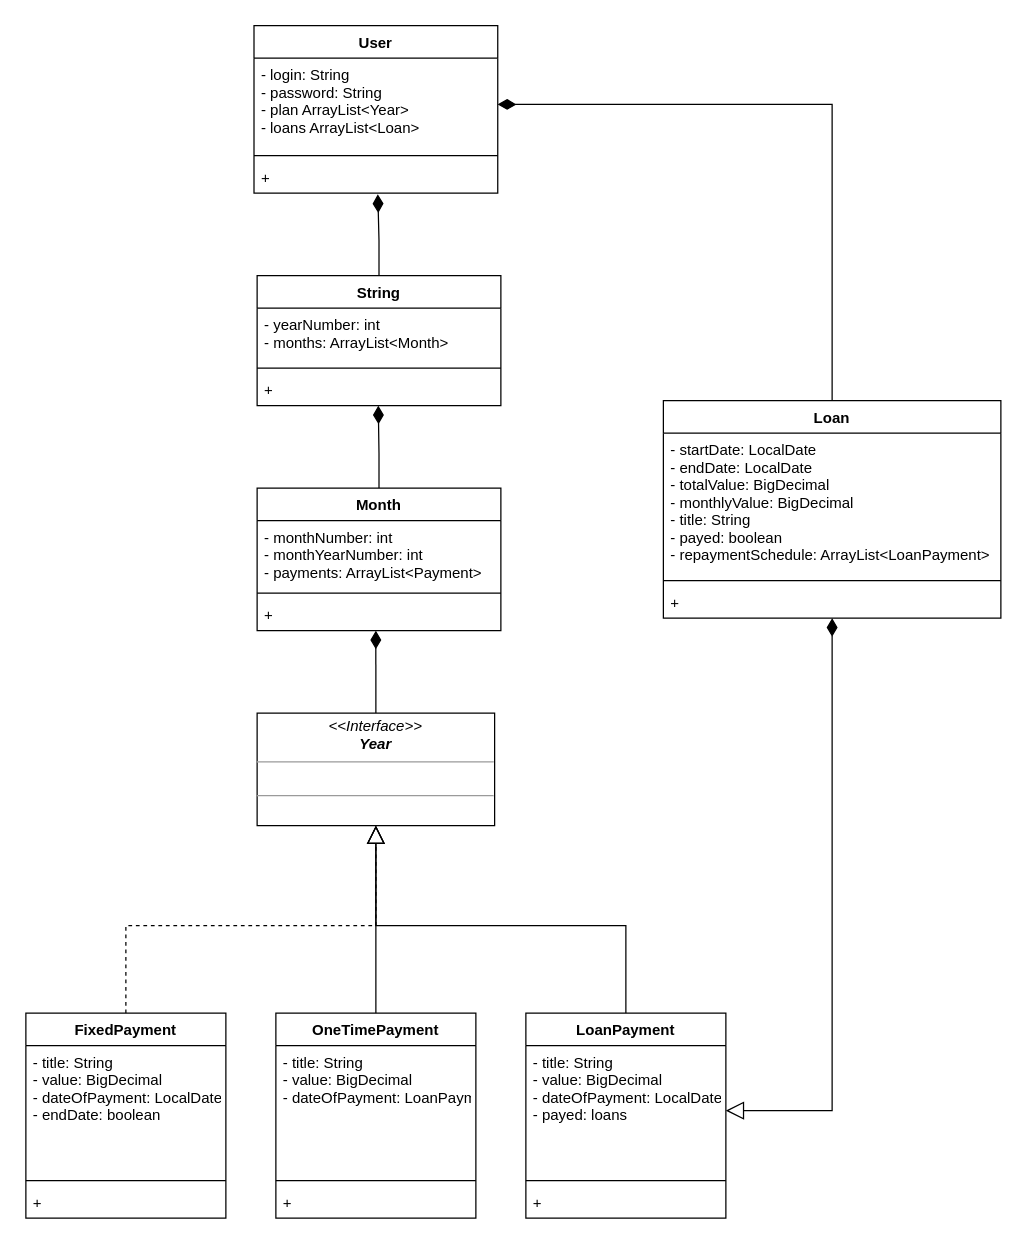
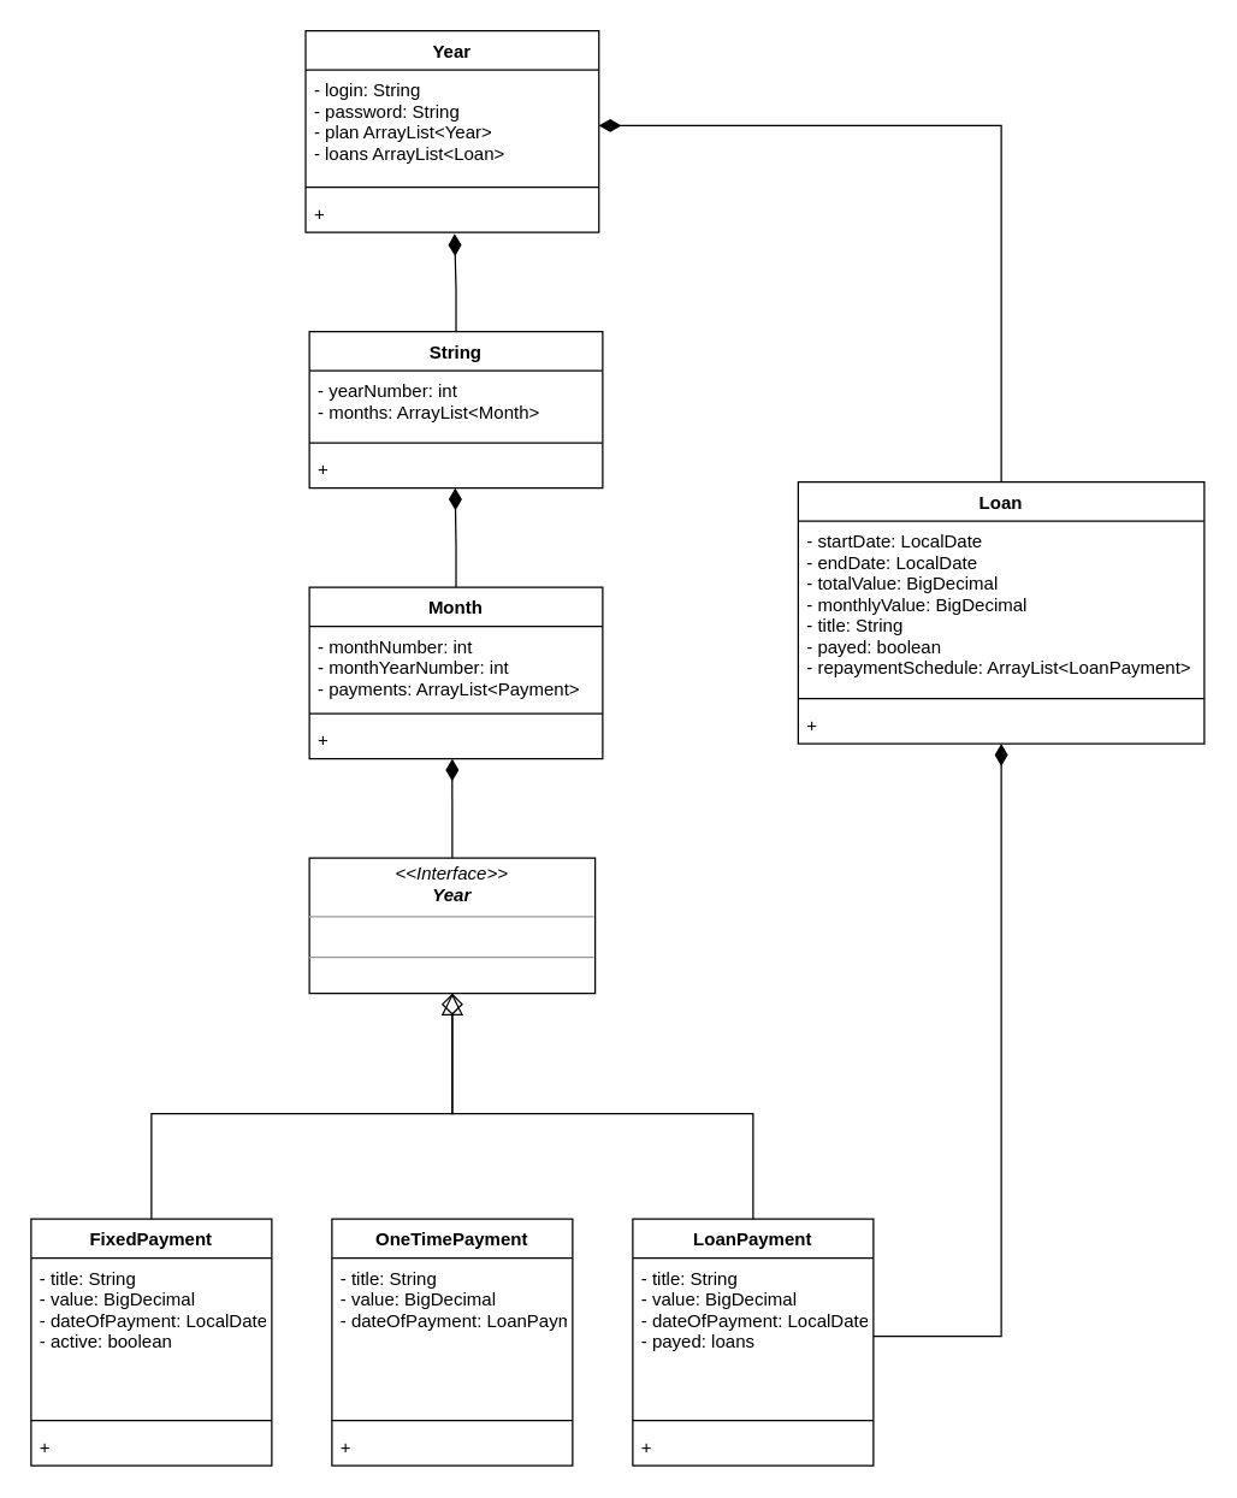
- <mxCell id="30" value="User" style="swimlane;fontStyle=1;align=center;verticalAlign=top;childLayout=stackLayout;horizontal=1;startSize=26;horizontalStack=0;resizeParent=1;resizeParentMax=0;resizeLast=0;collapsible=1;marginBottom=0;" parent="1" vertex="1"><mxGeometry x="202.5" y="20" width="195" height="134" as="geometry" /></mxCell>
+ <mxCell id="30" value="Year" style="swimlane;fontStyle=1;align=center;verticalAlign=top;childLayout=stackLayout;horizontal=1;startSize=26;horizontalStack=0;resizeParent=1;resizeParentMax=0;resizeLast=0;collapsible=1;marginBottom=0;" parent="1" vertex="1"><mxGeometry x="202.5" y="20" width="195" height="134" as="geometry" /></mxCell>
- <mxCell id="20" style="edgeStyle=orthogonalEdgeStyle;rounded=0;orthogonalLoop=1;jettySize=auto;html=1;exitX=0.5;exitY=0;exitDx=0;exitDy=0;endArrow=block;endFill=0;startSize=12;endSize=12;dashed=1;" parent="1" source="21" target="9" edge="1"><mxGeometry relative="1" as="geometry" /></mxCell>
+ <mxCell id="20" style="edgeStyle=orthogonalEdgeStyle;rounded=0;orthogonalLoop=1;jettySize=auto;html=1;exitX=0.5;exitY=0;exitDx=0;exitDy=0;endArrow=block;endFill=0;startSize=12;endSize=12;" parent="1" source="21" target="9" edge="1"><mxGeometry relative="1" as="geometry" /></mxCell>
- <mxCell id="10" style="edgeStyle=orthogonalEdgeStyle;rounded=0;orthogonalLoop=1;jettySize=auto;html=1;exitX=0.5;exitY=0;exitDx=0;exitDy=0;entryX=0.5;entryY=1;entryDx=0;entryDy=0;endArrow=block;endFill=0;startSize=12;endSize=12;" parent="1" source="11" target="9" edge="1"><mxGeometry relative="1" as="geometry" /></mxCell>
+ <mxCell id="10" style="edgeStyle=orthogonalEdgeStyle;rounded=0;orthogonalLoop=1;jettySize=auto;html=1;exitX=0.5;exitY=0;exitDx=0;exitDy=0;entryX=0.5;entryY=1;entryDx=0;entryDy=0;endArrow=diamond;endFill=0;startSize=12;endSize=12;" parent="1" source="11" target="9" edge="1"><mxGeometry relative="1" as="geometry" /></mxCell>
- <mxCell id="15" style="edgeStyle=orthogonalEdgeStyle;rounded=0;orthogonalLoop=1;jettySize=auto;html=1;endArrow=block;endFill=0;endSize=12;startSize=12;" parent="1" source="16" target="9" edge="1"><mxGeometry relative="1" as="geometry" /></mxCell>
- <mxCell id="22" value="- title: String&#10;- value: BigDecimal&#10;- dateOfPayment: LocalDate&#10;- endDate: boolean" style="text;strokeColor=none;fillColor=none;align=left;verticalAlign=top;spacingLeft=4;spacingRight=4;overflow=hidden;rotatable=0;points=[[0,0.5],[1,0.5]];portConstraint=eastwest;" parent="21" vertex="1"><mxGeometry y="26" width="160" height="104" as="geometry" /></mxCell>
+ <mxCell id="22" value="- title: String&#10;- value: BigDecimal&#10;- dateOfPayment: LocalDate&#10;- active: boolean" style="text;strokeColor=none;fillColor=none;align=left;verticalAlign=top;spacingLeft=4;spacingRight=4;overflow=hidden;rotatable=0;points=[[0,0.5],[1,0.5]];portConstraint=eastwest;" parent="21" vertex="1"><mxGeometry y="26" width="160" height="104" as="geometry" /></mxCell>
- <mxCell id="2" style="edgeStyle=orthogonalEdgeStyle;rounded=0;orthogonalLoop=1;jettySize=auto;html=1;entryX=1;entryY=0.5;entryDx=0;entryDy=0;endArrow=block;endFill=0;startArrow=diamondThin;startFill=1;strokeWidth=1;endSize=12;startSize=12;" parent="1" source="4" target="12" edge="1"><mxGeometry relative="1" as="geometry" /></mxCell>
+ <mxCell id="2" style="edgeStyle=orthogonalEdgeStyle;rounded=0;orthogonalLoop=1;jettySize=auto;html=1;entryX=1;entryY=0.5;entryDx=0;entryDy=0;endArrow=none;endFill=0;startArrow=diamondThin;startFill=1;strokeWidth=1;endSize=12;startSize=12;" parent="1" source="4" target="12" edge="1"><mxGeometry relative="1" as="geometry" /></mxCell>
